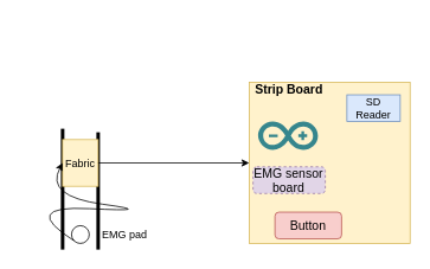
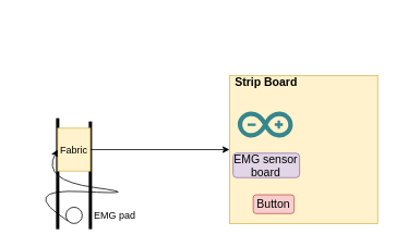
- <mxCell id="8" value="SD Reader" style="rounded=0;whiteSpace=wrap;html=1;fillColor=#dae8fc;strokeColor=#6c8ebf;" parent="1" vertex="1"><mxGeometry x="390" y="105.88" width="60" height="30" as="geometry" /></mxCell>
- <mxCell id="15" value="EMG sensor board" style="rounded=1;whiteSpace=wrap;html=1;fontSize=14;fillColor=#e1d5e7;strokeColor=#9673a6;dashed=1;" vertex="1" parent="1"><mxGeometry x="284.35" y="186.88" width="81.3" height="30" as="geometry" /></mxCell>
+ <mxCell id="15" value="EMG sensor board" style="rounded=1;whiteSpace=wrap;html=1;fontSize=14;fillColor=#e1d5e7;strokeColor=#9673a6;" vertex="1" parent="1"><mxGeometry x="284.35" y="186.88" width="81.3" height="30" as="geometry" /></mxCell>
- <mxCell id="11" value="Button" style="rounded=1;whiteSpace=wrap;html=1;fontSize=14;fillColor=#f8cecc;strokeColor=#b85450;" parent="1" vertex="1"><mxGeometry x="309" y="237.88" width="75" height="30" as="geometry" /></mxCell>
+ <mxCell id="11" value="Button" style="rounded=1;whiteSpace=wrap;html=1;fontSize=14;fillColor=#f8cecc;strokeColor=#b85450;" parent="1" vertex="1"><mxGeometry x="309" y="237.88" width="50" height="23" as="geometry" /></mxCell>
